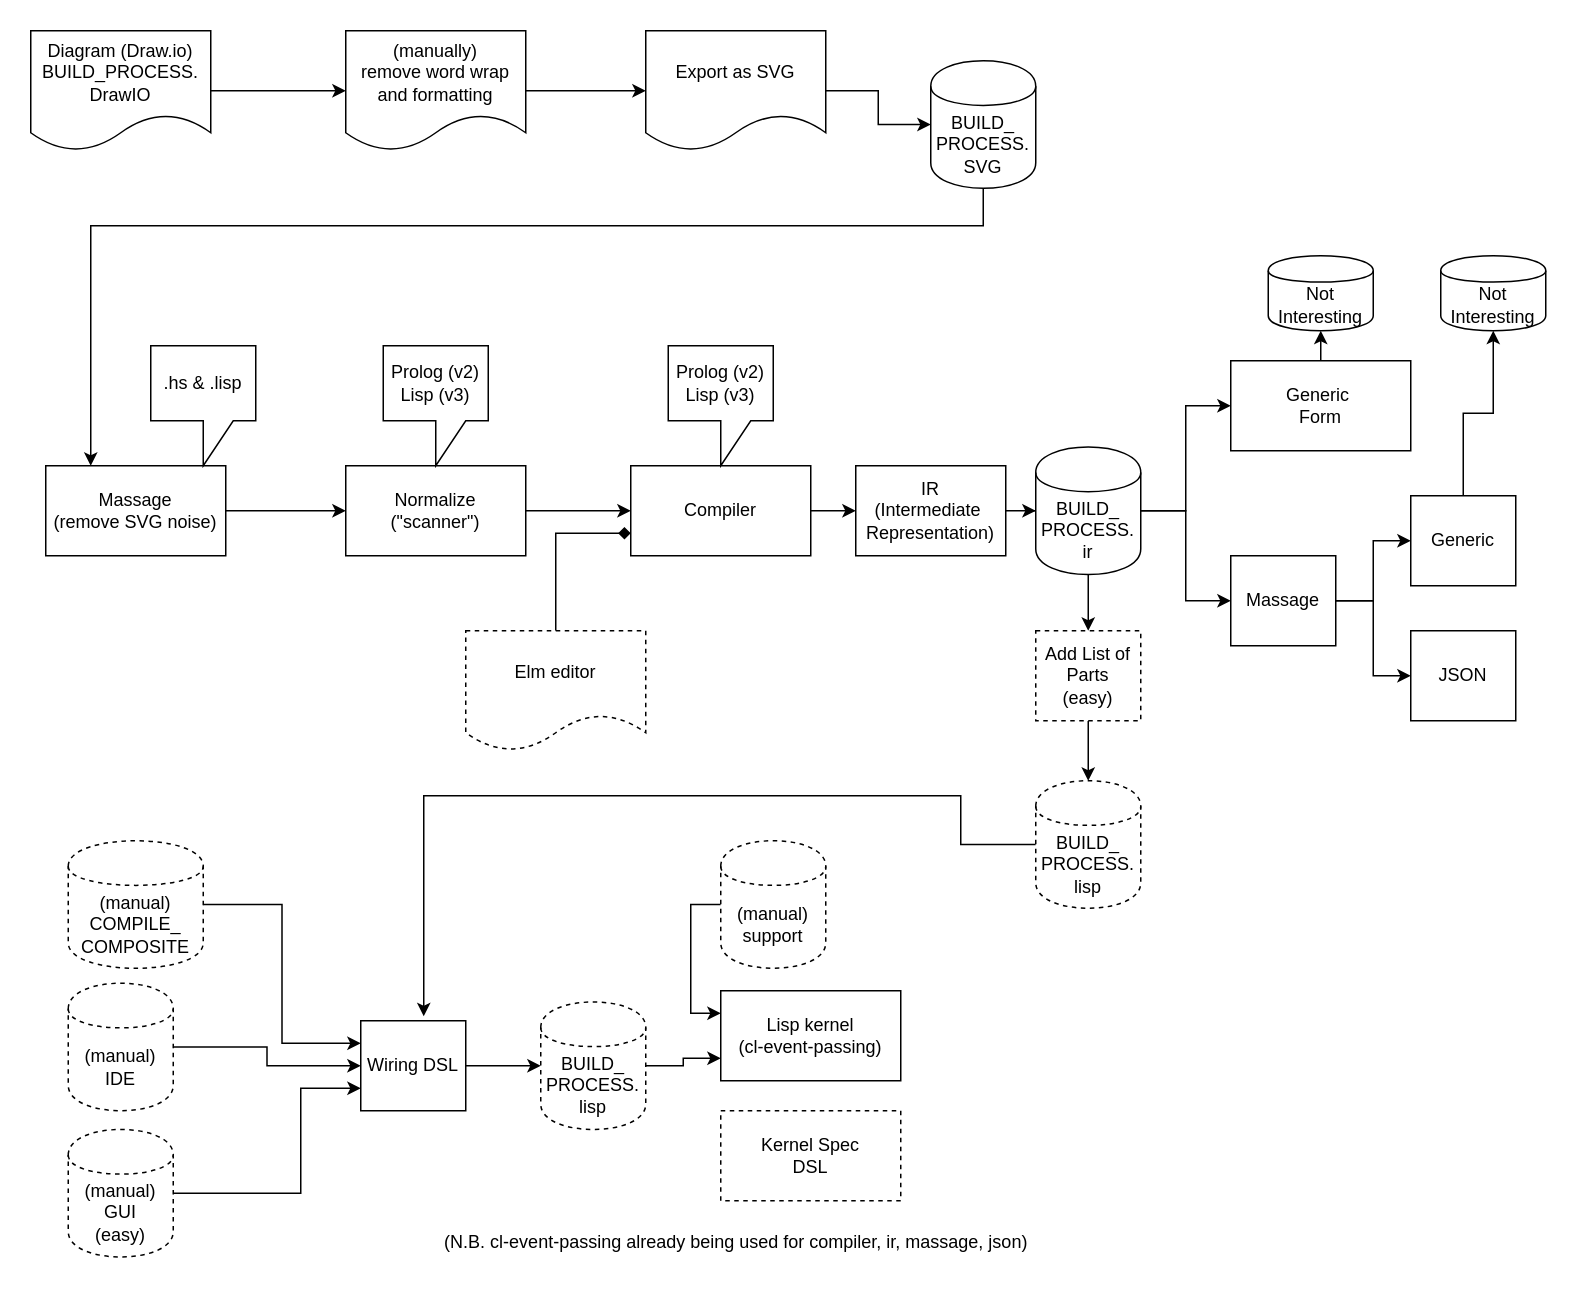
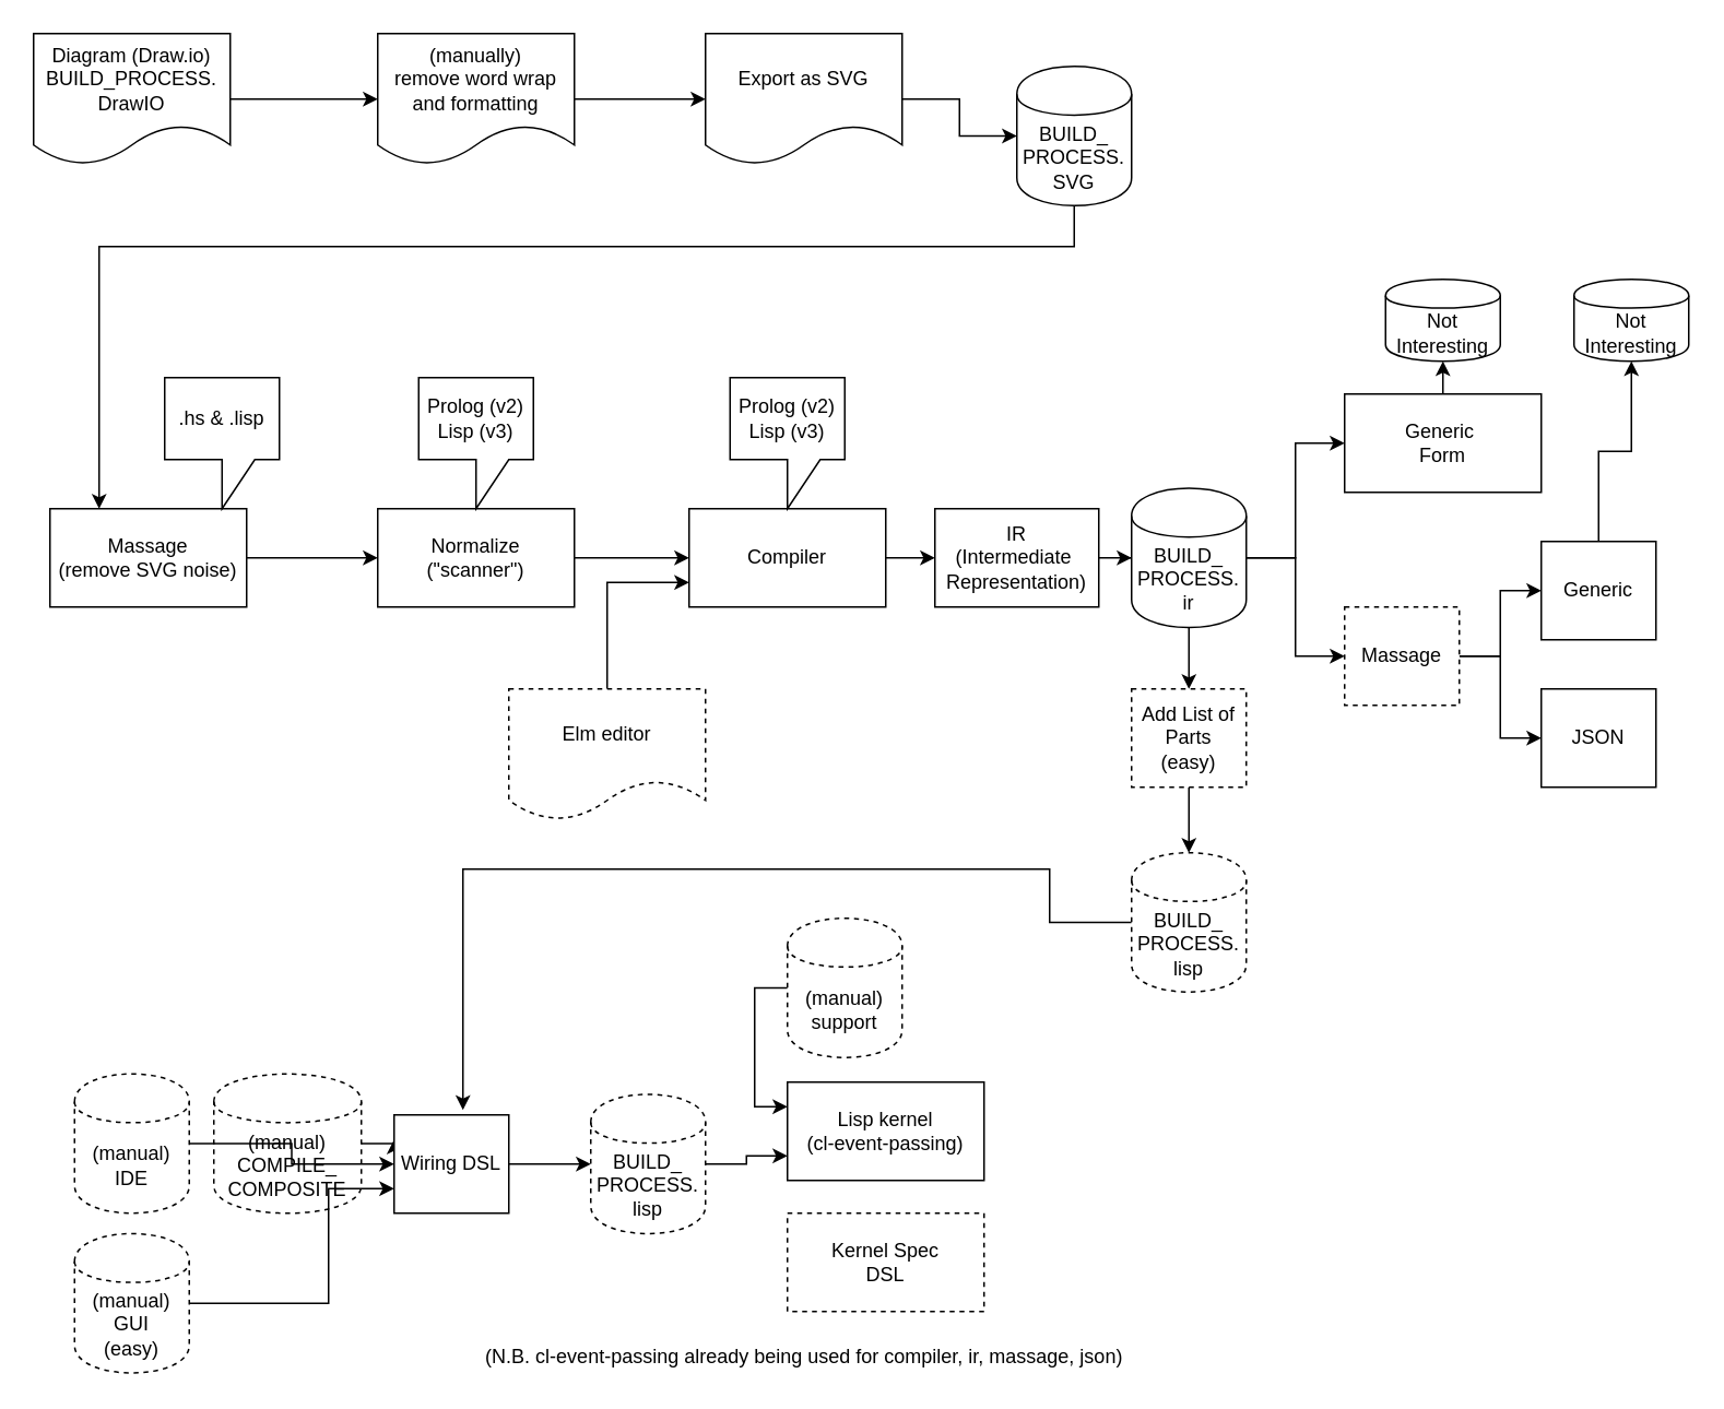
- <mxCell id="19" style="edgeStyle=orthogonalEdgeStyle;rounded=0;orthogonalLoop=1;jettySize=auto;html=1;exitX=0.5;exitY=0;exitDx=0;exitDy=0;entryX=0;entryY=0.75;entryDx=0;entryDy=0;endArrow=diamond;" edge="1" parent="1" source="20" target="14"><mxGeometry relative="1" as="geometry" /></mxCell>
+ <mxCell id="19" style="edgeStyle=orthogonalEdgeStyle;rounded=0;orthogonalLoop=1;jettySize=auto;html=1;exitX=0.5;exitY=0;exitDx=0;exitDy=0;entryX=0;entryY=0.75;entryDx=0;entryDy=0;" edge="1" parent="1" source="20" target="14"><mxGeometry relative="1" as="geometry" /></mxCell>
- <mxCell id="23" value="Massage" style="rounded=0;whiteSpace=wrap;html=1;" vertex="1" parent="1"><mxGeometry x="820" y="370" width="70" height="60" as="geometry" /></mxCell>
+ <mxCell id="23" value="Massage" style="rounded=0;whiteSpace=wrap;html=1;dashed=1;" vertex="1" parent="1"><mxGeometry x="820" y="370" width="70" height="60" as="geometry" /></mxCell>
- <mxCell id="45" value="(manual)&lt;br&gt;COMPILE_&lt;br&gt;COMPOSITE" style="shape=cylinder;whiteSpace=wrap;html=1;boundedLbl=1;backgroundOutline=1;dashed=1;" vertex="1" parent="1"><mxGeometry x="45" y="560" width="90" height="85" as="geometry" /></mxCell>
+ <mxCell id="45" value="(manual)&lt;br&gt;COMPILE_&lt;br&gt;COMPOSITE" style="shape=cylinder;whiteSpace=wrap;html=1;boundedLbl=1;backgroundOutline=1;dashed=1;" vertex="1" parent="1"><mxGeometry x="130" y="655" width="90" height="85" as="geometry" /></mxCell>
